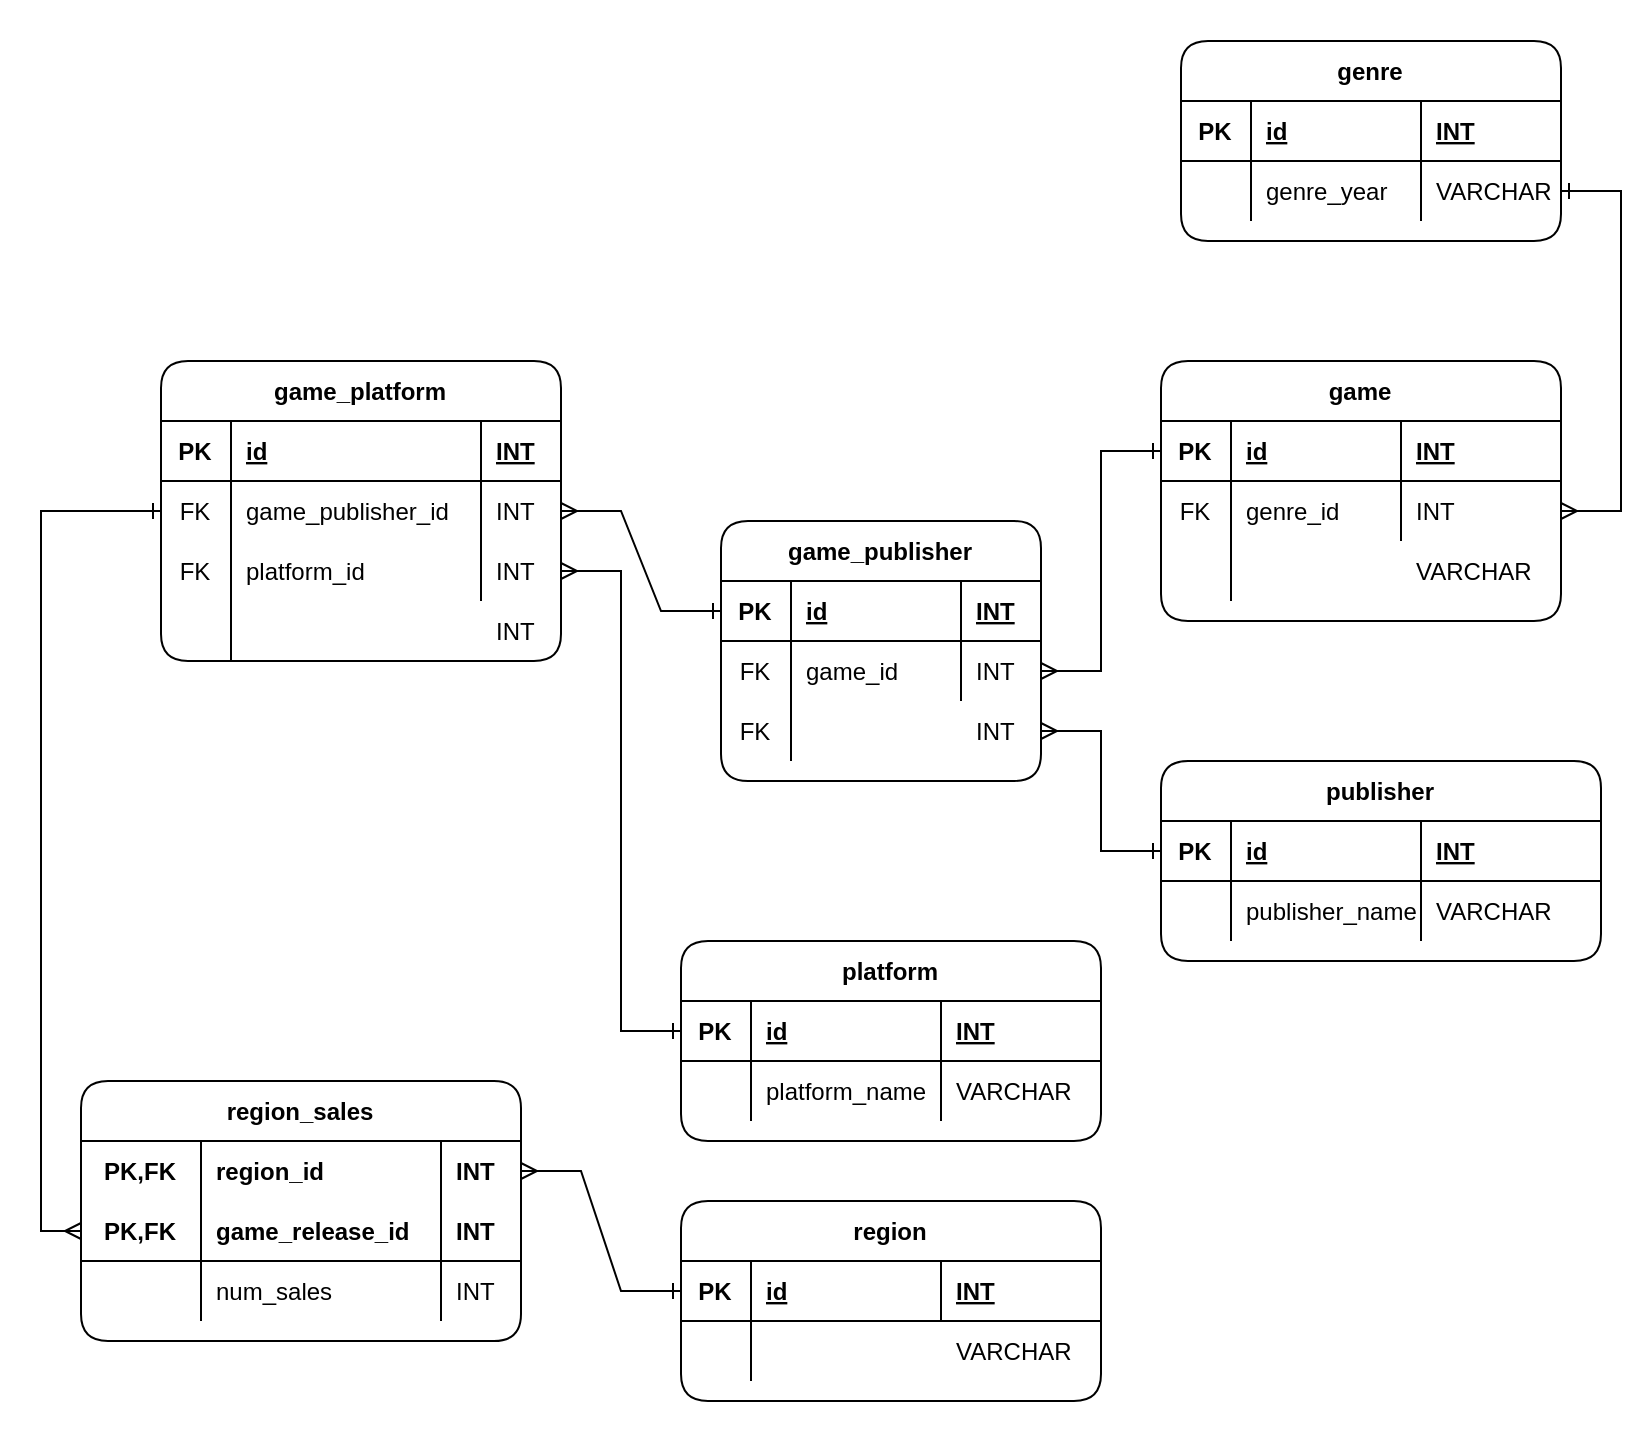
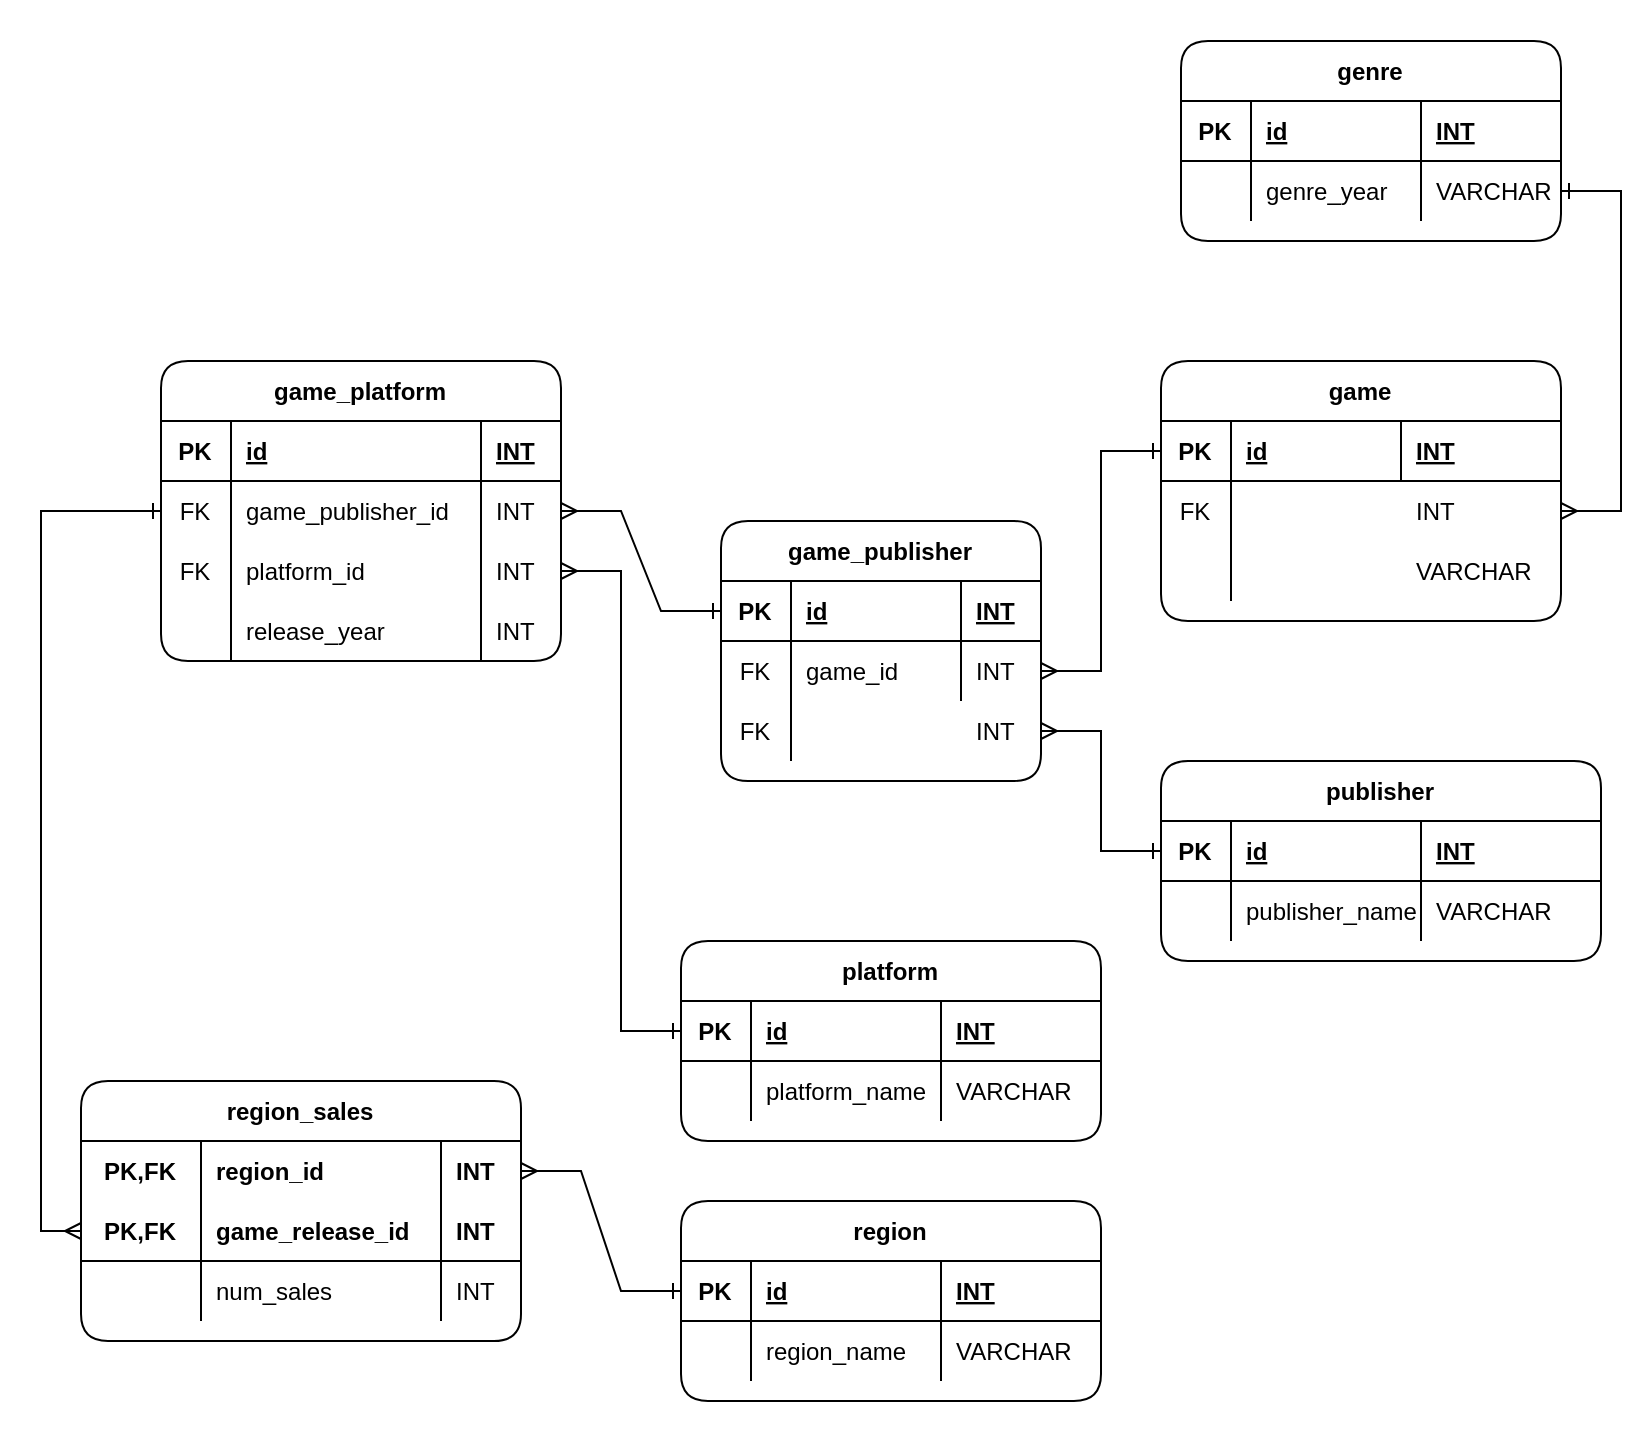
- <mxCell id="9" value="genre_id" style="shape=partialRectangle;connectable=0;fillColor=none;top=0;left=0;bottom=0;right=0;align=left;spacingLeft=6;overflow=hidden;" parent="7" vertex="1"><mxGeometry x="35" width="85" height="30" as="geometry"><mxRectangle width="85" height="30" as="alternateBounds" /></mxGeometry></mxCell>
+ <mxCell id="75" value="release_year" style="shape=partialRectangle;connectable=0;fillColor=none;top=0;left=0;bottom=0;right=0;align=left;spacingLeft=6;overflow=hidden;" parent="73" vertex="1"><mxGeometry x="35" width="125" height="30" as="geometry"><mxRectangle width="125" height="30" as="alternateBounds" /></mxGeometry></mxCell>
+ <mxCell id="84" value="region_name" style="shape=partialRectangle;connectable=0;fillColor=none;top=0;left=0;bottom=0;right=0;align=left;spacingLeft=6;overflow=hidden;" parent="82" vertex="1"><mxGeometry x="35" width="95" height="30" as="geometry"><mxRectangle width="95" height="30" as="alternateBounds" /></mxGeometry></mxCell>
